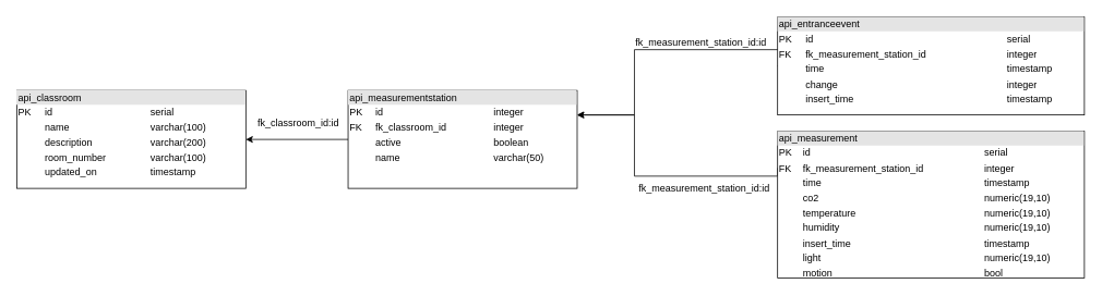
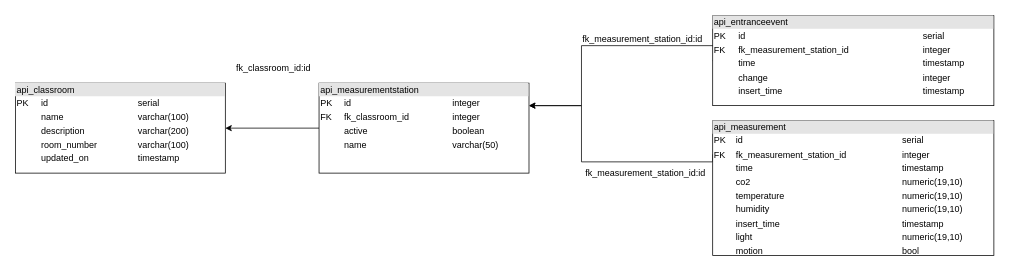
- <mxCell id="5" value="fk_classroom_id:id" style="text;html=1;align=center;verticalAlign=middle;resizable=0;points=[];autosize=1;" parent="1" vertex="1"><mxGeometry x="308.5" y="140" width="110" height="20" as="geometry" /></mxCell>
+ <mxCell id="5" value="fk_classroom_id:id" style="text;html=1;align=center;verticalAlign=middle;resizable=0;points=[];autosize=1;" parent="1" vertex="1"><mxGeometry x="308.5" y="80" width="110" height="20" as="geometry" /></mxCell>
